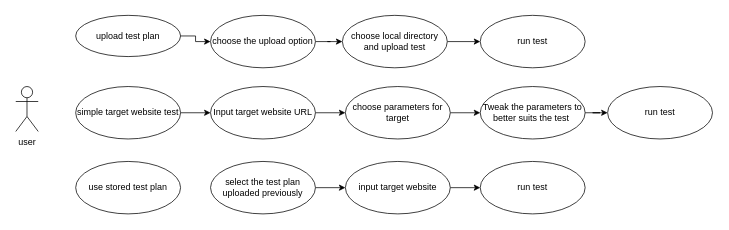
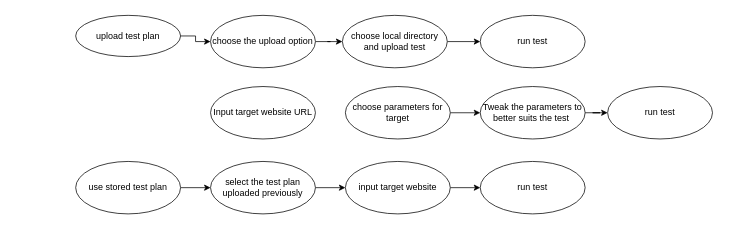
- <mxCell id="2" value="user" style="shape=umlActor;verticalLabelPosition=bottom;verticalAlign=top;html=1;outlineConnect=0;" vertex="1" parent="1"><mxGeometry x="20" y="115" width="30" height="60" as="geometry" /></mxCell>
- <mxCell id="8" value="simple target website test" style="ellipse;whiteSpace=wrap;html=1;" vertex="1" parent="1"><mxGeometry x="100" y="115" width="140" height="70" as="geometry" /></mxCell>
- <mxCell id="7" style="edgeStyle=orthogonalEdgeStyle;rounded=0;orthogonalLoop=1;jettySize=auto;html=1;entryX=0;entryY=0.5;entryDx=0;entryDy=0;" edge="1" parent="1" source="8" target="10"><mxGeometry relative="1" as="geometry" /></mxCell>
- <mxCell id="9" style="edgeStyle=orthogonalEdgeStyle;rounded=0;orthogonalLoop=1;jettySize=auto;html=1;entryX=0;entryY=0.5;entryDx=0;entryDy=0;" edge="1" parent="1" source="10" target="12"><mxGeometry relative="1" as="geometry" /></mxCell>
+ <mxCell id="20" style="edgeStyle=orthogonalEdgeStyle;rounded=0;orthogonalLoop=1;jettySize=auto;html=1;entryX=0;entryY=0.5;entryDx=0;entryDy=0;" edge="1" parent="1" source="21" target="23"><mxGeometry relative="1" as="geometry" /></mxCell>
